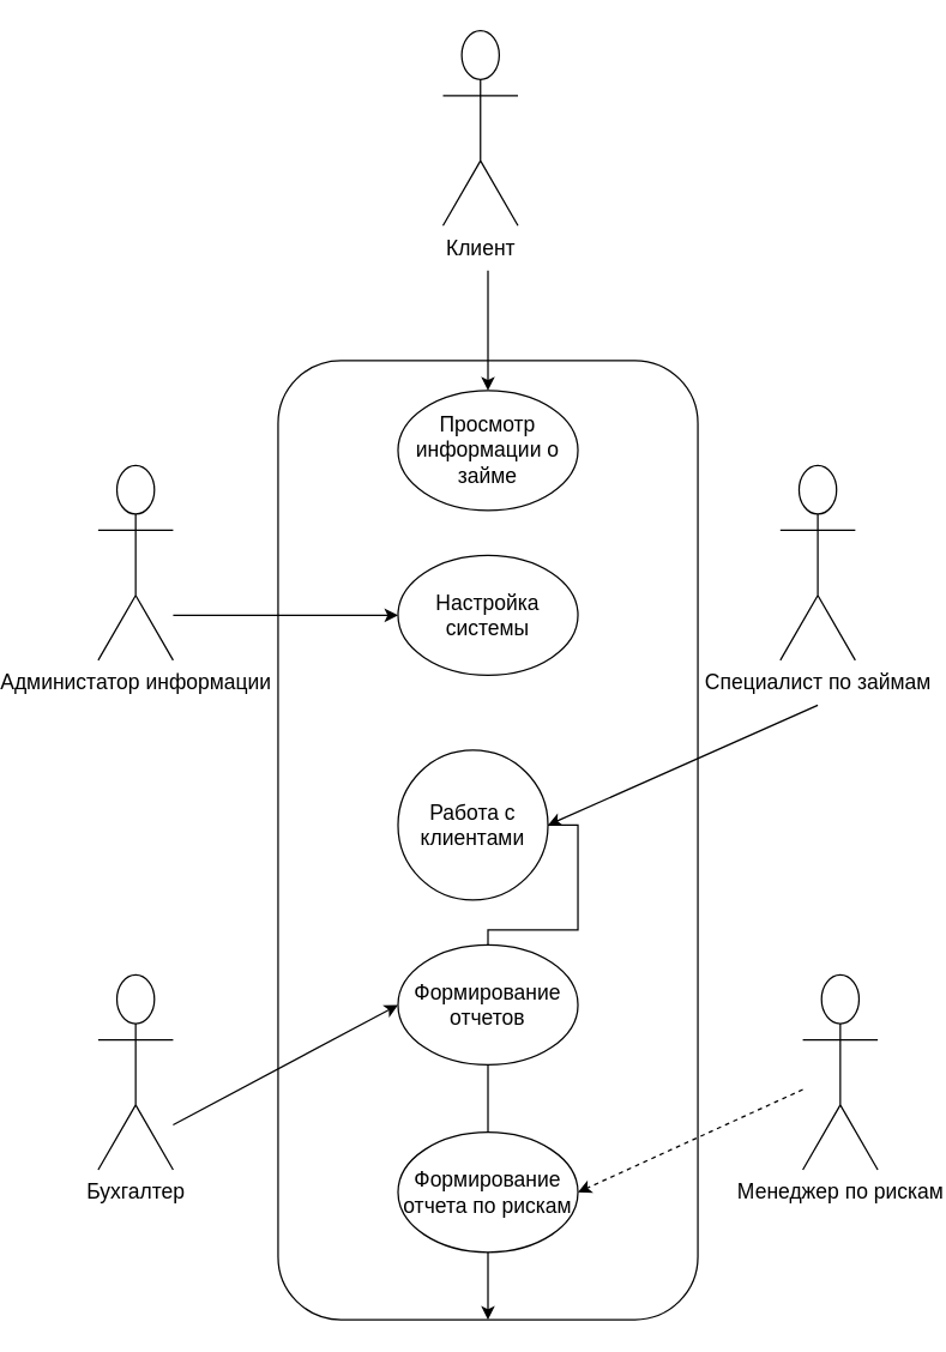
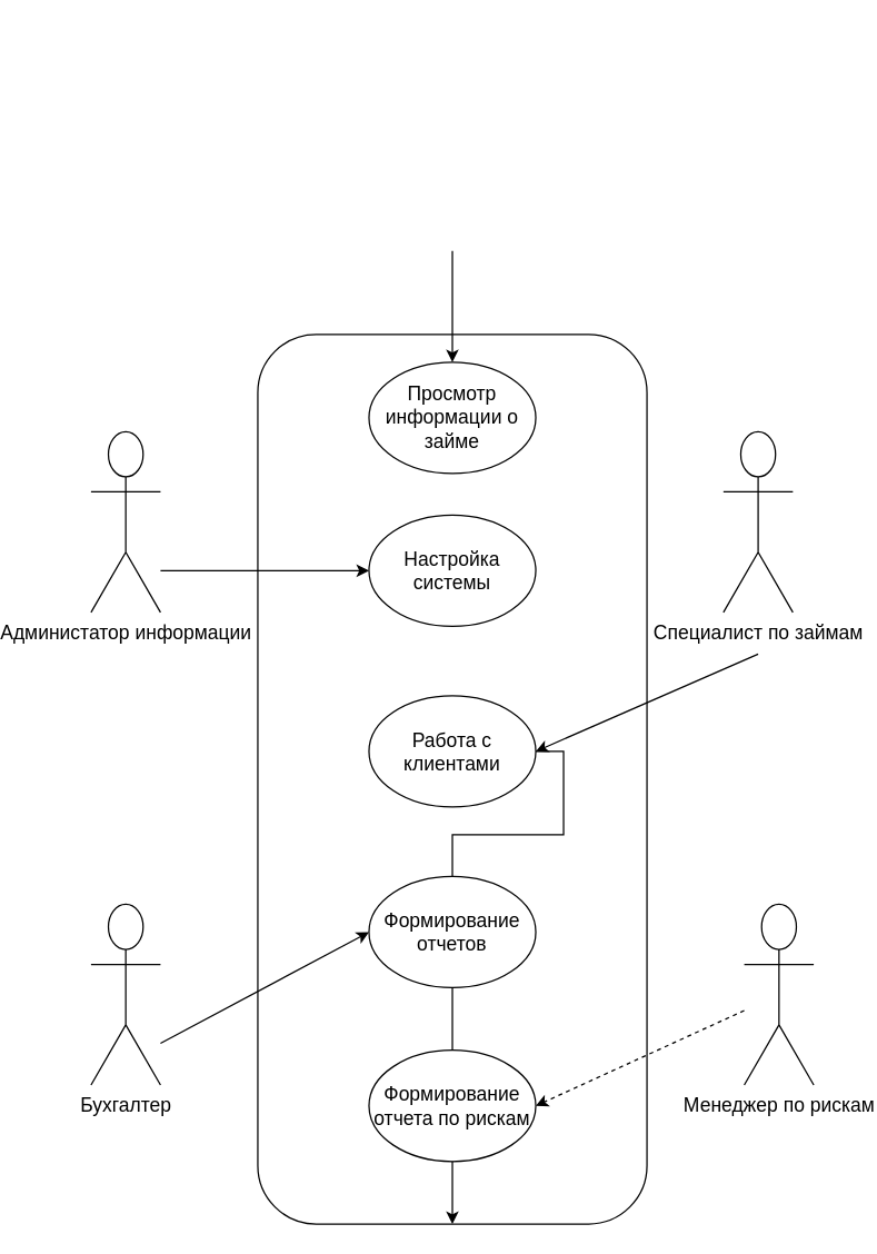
- <mxCell id="12" value="&lt;span style=&quot;font-size: 14px;&quot;&gt;Клиент&lt;/span&gt;" style="shape=umlActor;verticalLabelPosition=bottom;verticalAlign=top;html=1;outlineConnect=0;" vertex="1" parent="1"><mxGeometry x="250" y="20" width="50" height="130" as="geometry" /></mxCell>
- <mxCell id="9" value="&lt;font style=&quot;font-size: 14px;&quot;&gt;Работа с клиентами&lt;/font&gt;" style="ellipse;whiteSpace=wrap;html=1;" vertex="1" parent="1"><mxGeometry x="220" y="500" width="100" height="100" as="geometry" /></mxCell>
+ <mxCell id="9" value="&lt;font style=&quot;font-size: 14px;&quot;&gt;Работа с клиентами&lt;/font&gt;" style="ellipse;whiteSpace=wrap;html=1;" vertex="1" parent="1"><mxGeometry x="220" y="500" width="120" height="80" as="geometry" /></mxCell>
